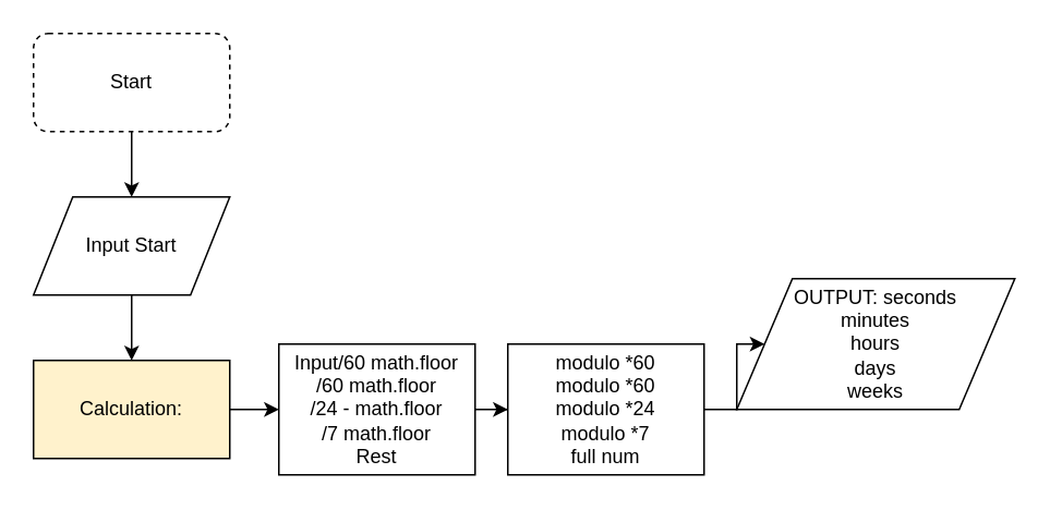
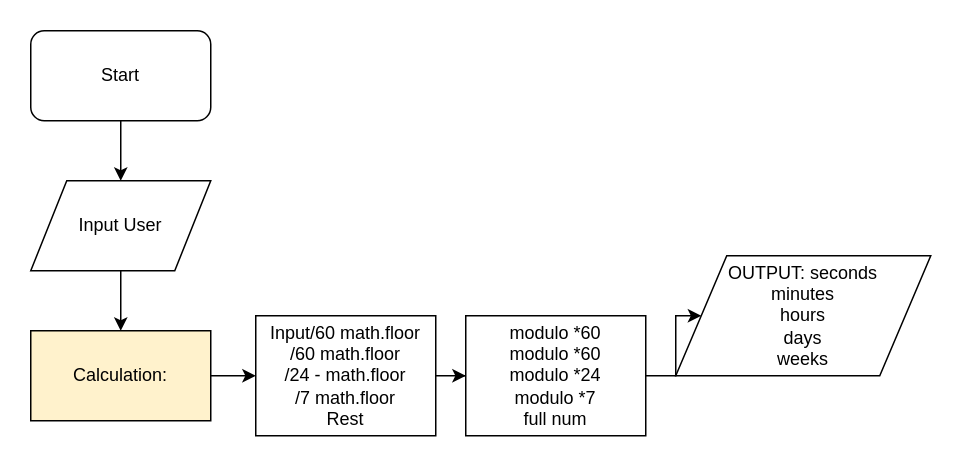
- <mxCell id="3" value="Start" style="rounded=1;whiteSpace=wrap;html=1;dashed=1;" vertex="1" parent="1"><mxGeometry x="20" y="20" width="120" height="60" as="geometry" /></mxCell>
+ <mxCell id="3" value="Start" style="rounded=1;whiteSpace=wrap;html=1;" vertex="1" parent="1"><mxGeometry x="20" y="20" width="120" height="60" as="geometry" /></mxCell>
- <mxCell id="5" value="Input Start" style="shape=parallelogram;perimeter=parallelogramPerimeter;whiteSpace=wrap;html=1;" vertex="1" parent="1"><mxGeometry x="20" y="120" width="120" height="60" as="geometry" /></mxCell>
+ <mxCell id="5" value="Input User" style="shape=parallelogram;perimeter=parallelogramPerimeter;whiteSpace=wrap;html=1;" vertex="1" parent="1"><mxGeometry x="20" y="120" width="120" height="60" as="geometry" /></mxCell>
